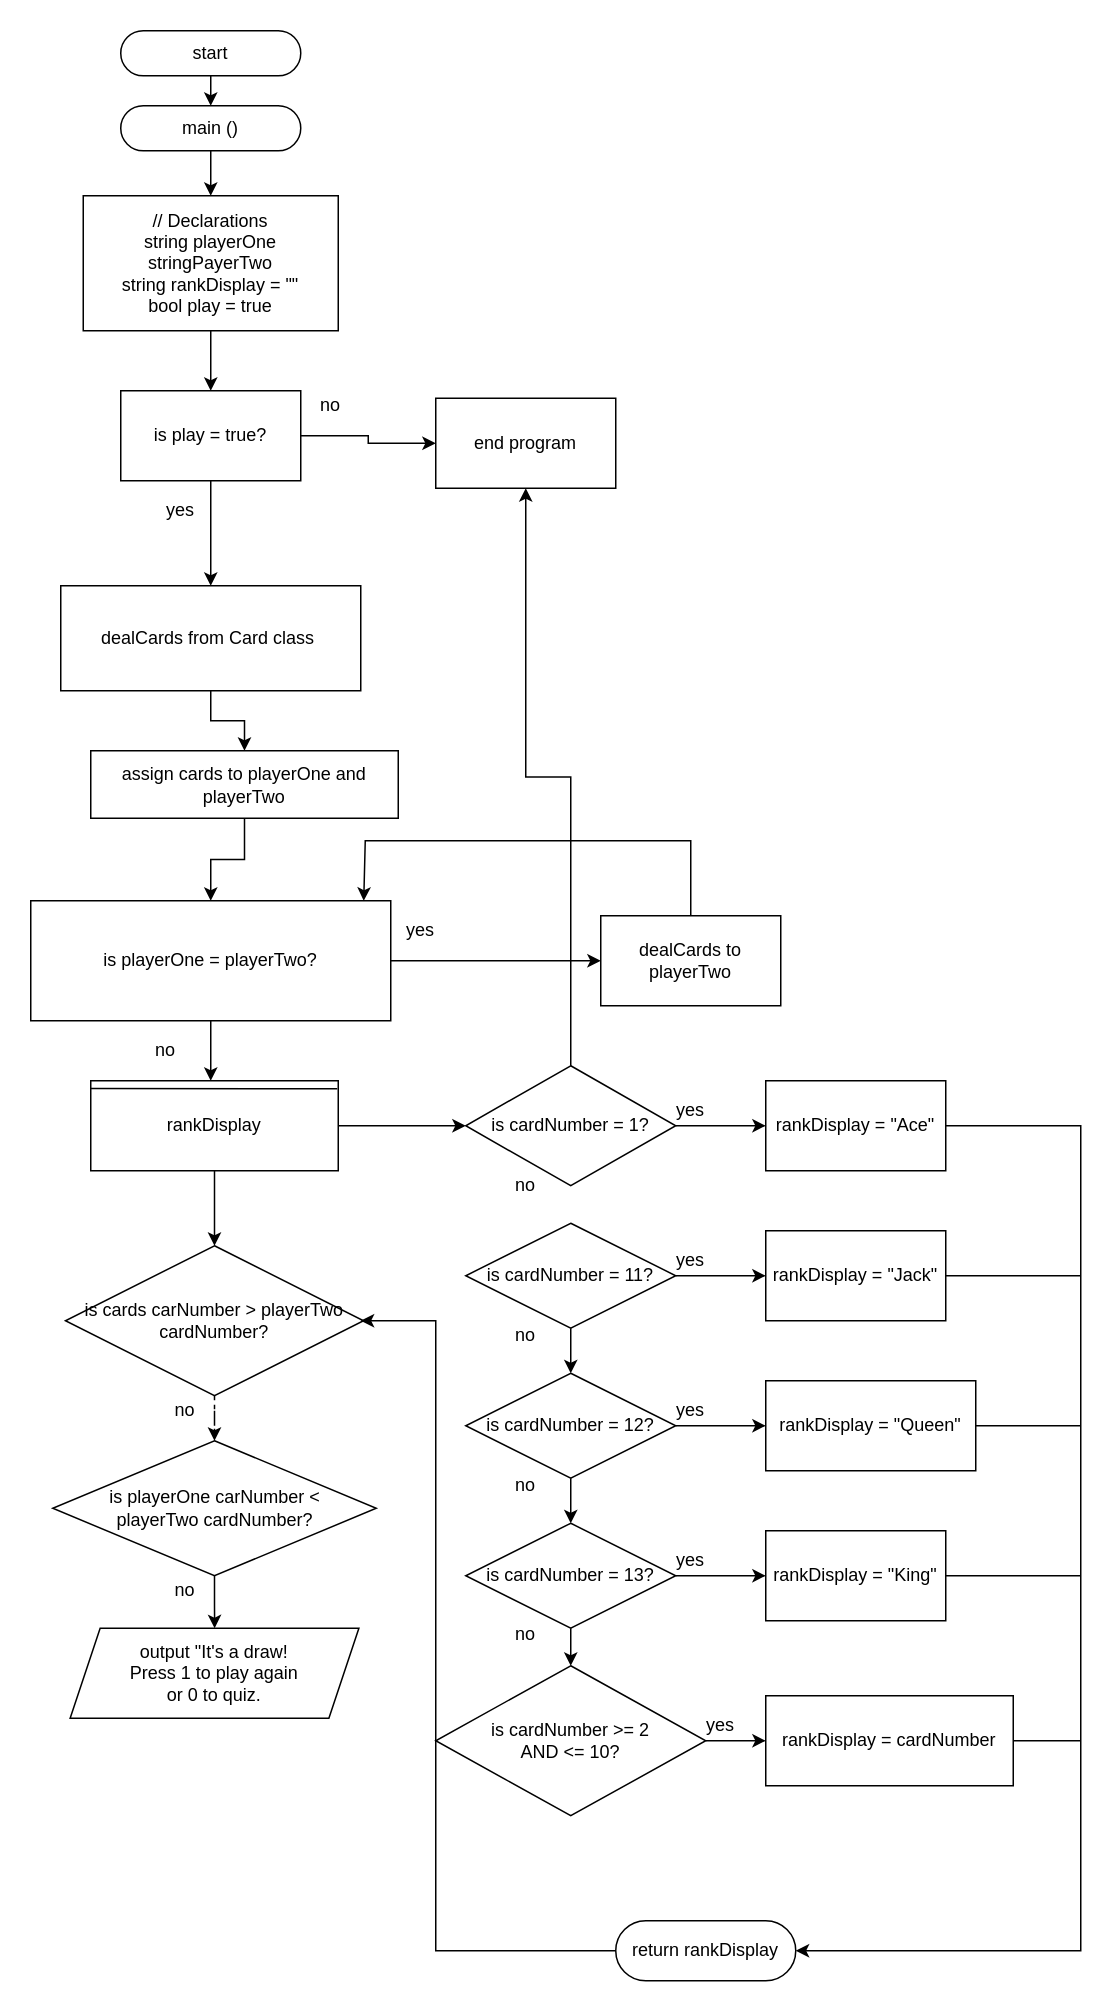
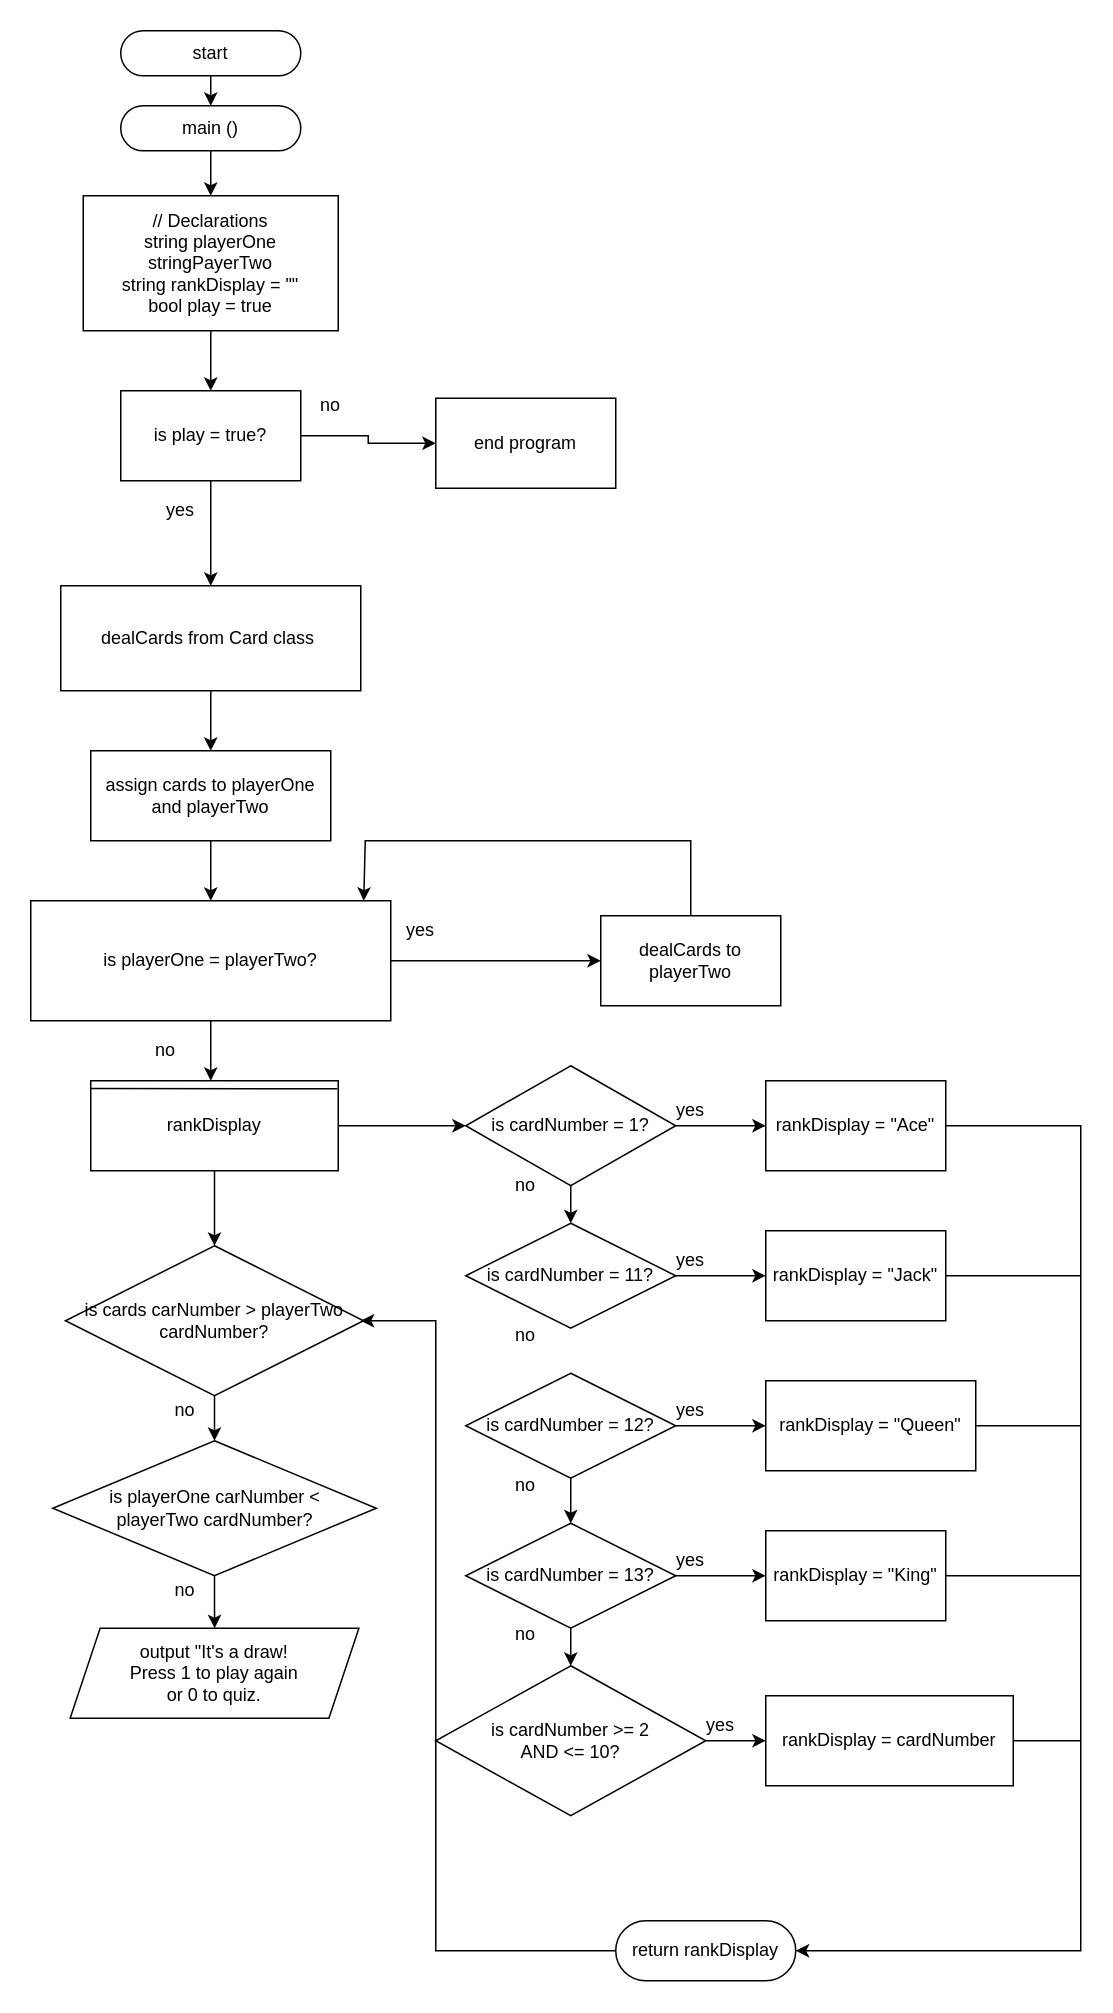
- <mxCell id="29" value="" style="edgeStyle=orthogonalEdgeStyle;rounded=0;orthogonalLoop=1;jettySize=auto;html=1;" edge="1" parent="1" source="31" target="22"><mxGeometry relative="1" as="geometry" /></mxCell>
+ <mxCell id="29" value="" style="edgeStyle=orthogonalEdgeStyle;rounded=0;orthogonalLoop=1;jettySize=auto;html=1;" edge="1" parent="1" source="31" target="34"><mxGeometry relative="1" as="geometry" /></mxCell>
- <mxCell id="15" value="assign cards to playerOne and playerTwo" style="whiteSpace=wrap;html=1;rounded=0;" vertex="1" parent="1"><mxGeometry x="60" y="500" width="205" height="45" as="geometry" /></mxCell>
+ <mxCell id="15" value="assign cards to playerOne and playerTwo" style="whiteSpace=wrap;html=1;rounded=0;" vertex="1" parent="1"><mxGeometry x="60" y="500" width="160" height="60" as="geometry" /></mxCell>
- <mxCell id="33" value="" style="edgeStyle=orthogonalEdgeStyle;rounded=0;orthogonalLoop=1;jettySize=auto;html=1;" edge="1" parent="1" source="34" target="40"><mxGeometry relative="1" as="geometry" /></mxCell>
- <mxCell id="61" value="" style="edgeStyle=orthogonalEdgeStyle;rounded=0;orthogonalLoop=1;jettySize=auto;html=1;dashed=1;" edge="1" parent="1" source="62" target="67"><mxGeometry relative="1" as="geometry" /></mxCell>
+ <mxCell id="61" value="" style="edgeStyle=orthogonalEdgeStyle;rounded=0;orthogonalLoop=1;jettySize=auto;html=1;" edge="1" parent="1" source="62" target="67"><mxGeometry relative="1" as="geometry" /></mxCell>
